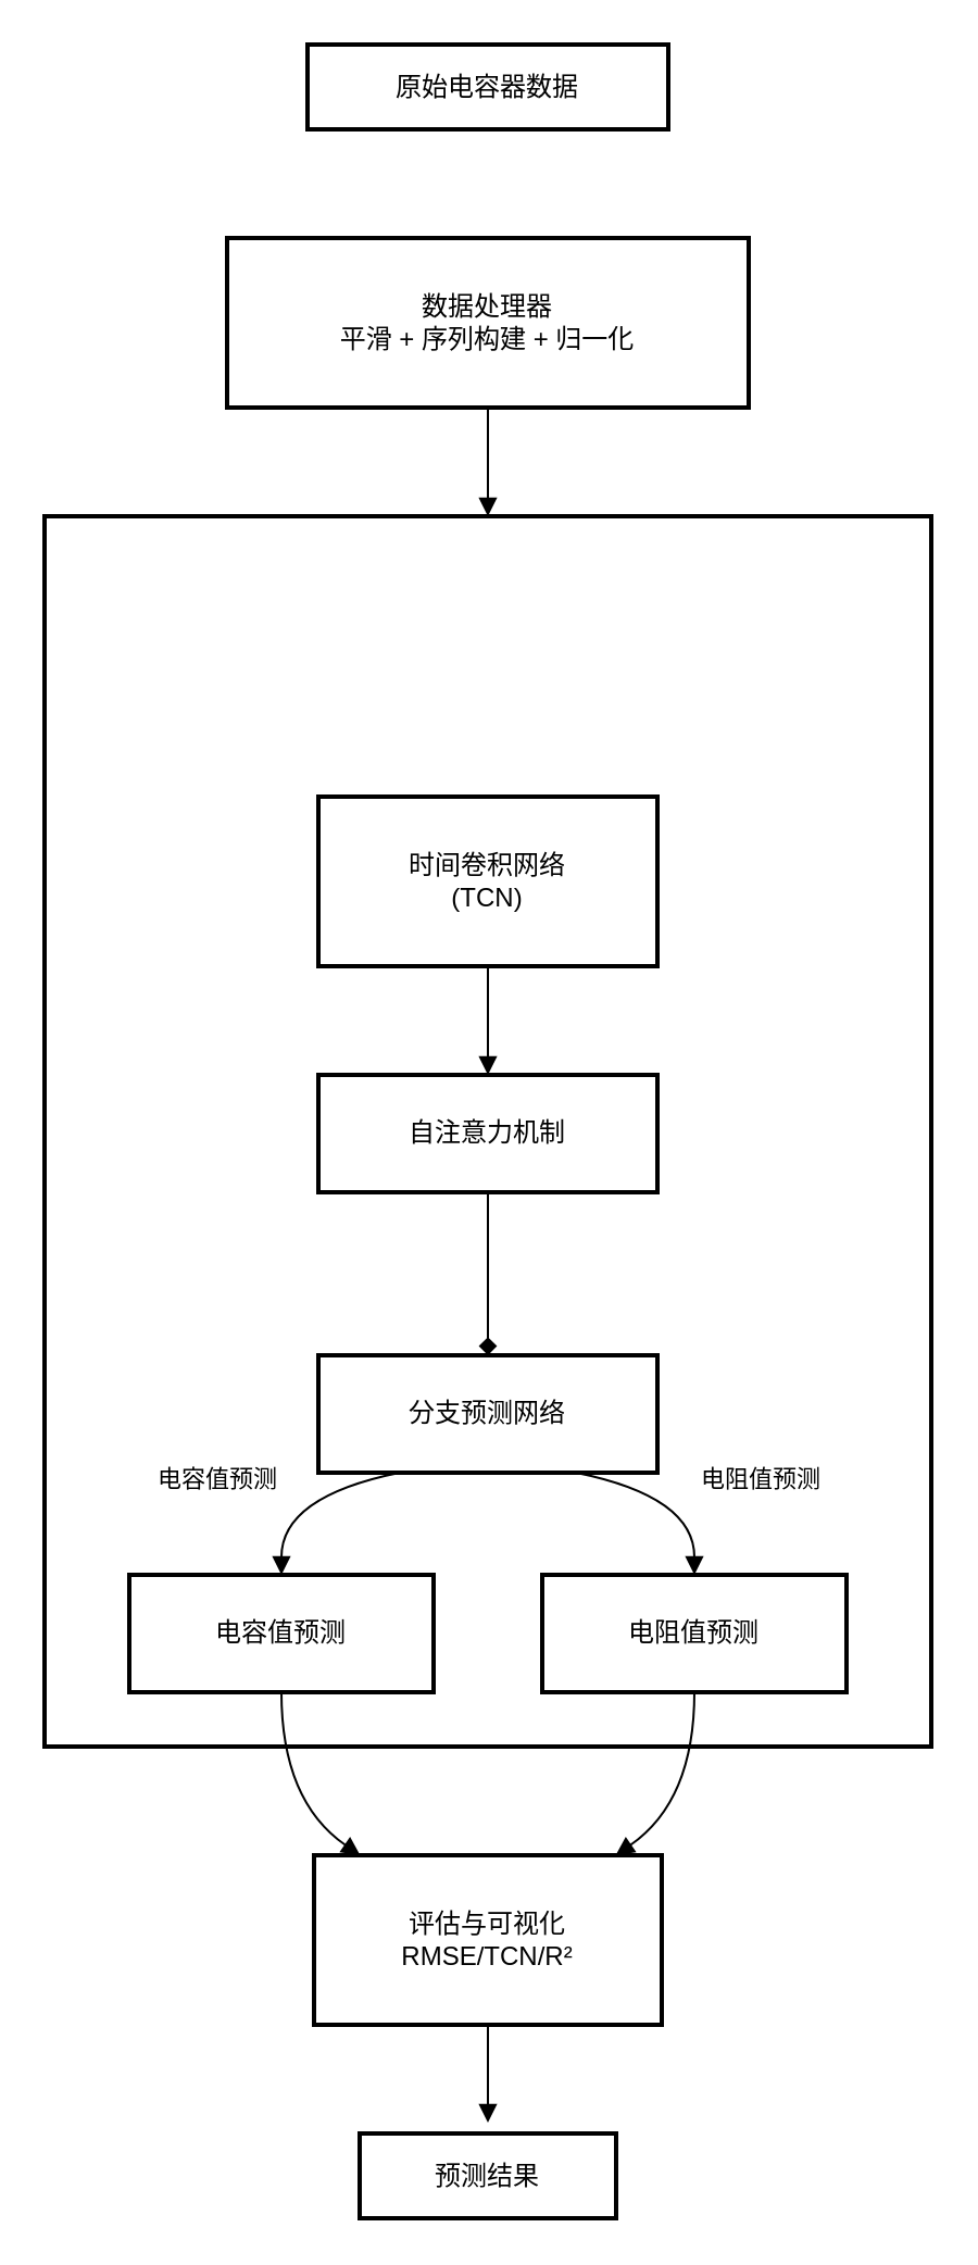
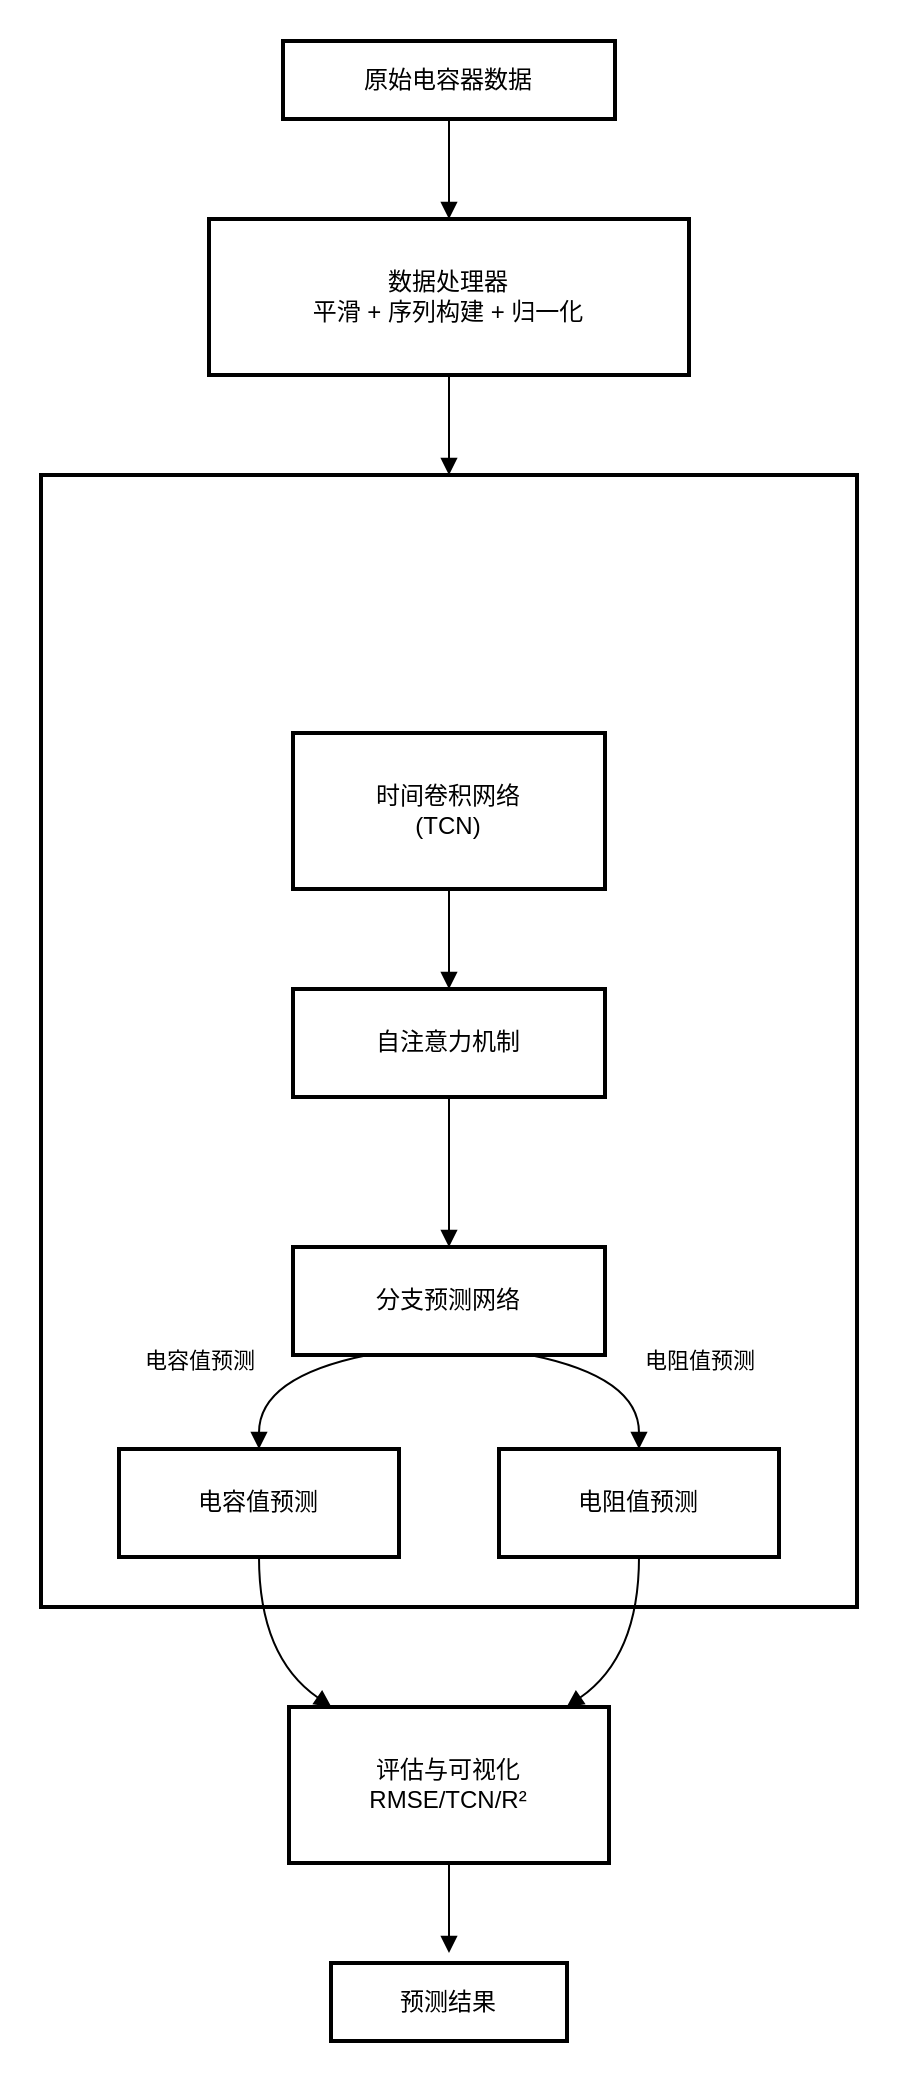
+ <mxCell id="12" value="" style="curved=1;startArrow=none;endArrow=block;exitX=0.5;exitY=1;entryX=0.5;entryY=0;rounded=0;labelBackgroundColor=none;fontColor=default;" edge="1" parent="1" source="3" target="4"><mxGeometry relative="1" as="geometry"><Array as="points" /></mxGeometry></mxCell>
- <mxCell id="14" value="" style="curved=1;startArrow=none;endArrow=diamond;exitX=0.5;exitY=1;entryX=0.5;entryY=0;rounded=0;labelBackgroundColor=none;fontColor=default;" edge="1" parent="1" source="6" target="7"><mxGeometry relative="1" as="geometry"><Array as="points" /></mxGeometry></mxCell>
+ <mxCell id="14" value="" style="curved=1;startArrow=none;endArrow=block;exitX=0.5;exitY=1;entryX=0.5;entryY=0;rounded=0;labelBackgroundColor=none;fontColor=default;" edge="1" parent="1" source="6" target="7"><mxGeometry relative="1" as="geometry"><Array as="points" /></mxGeometry></mxCell>
